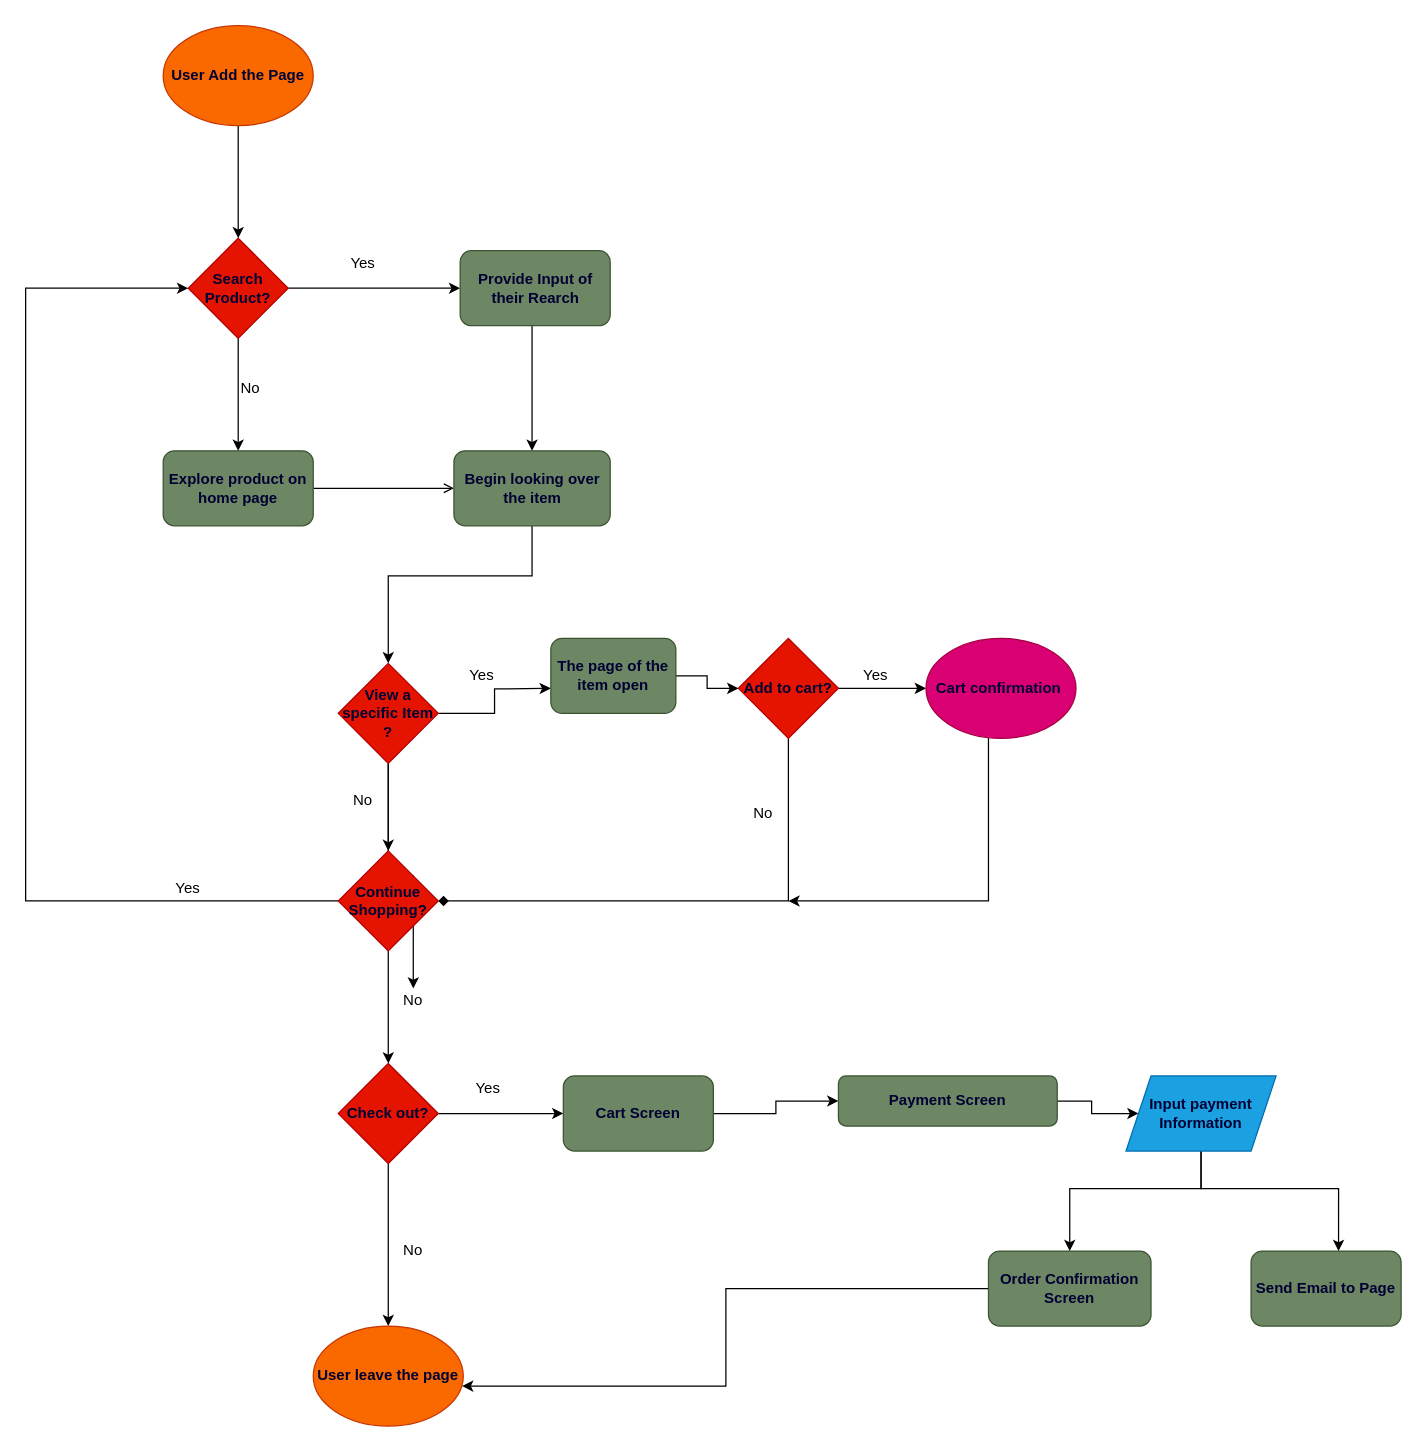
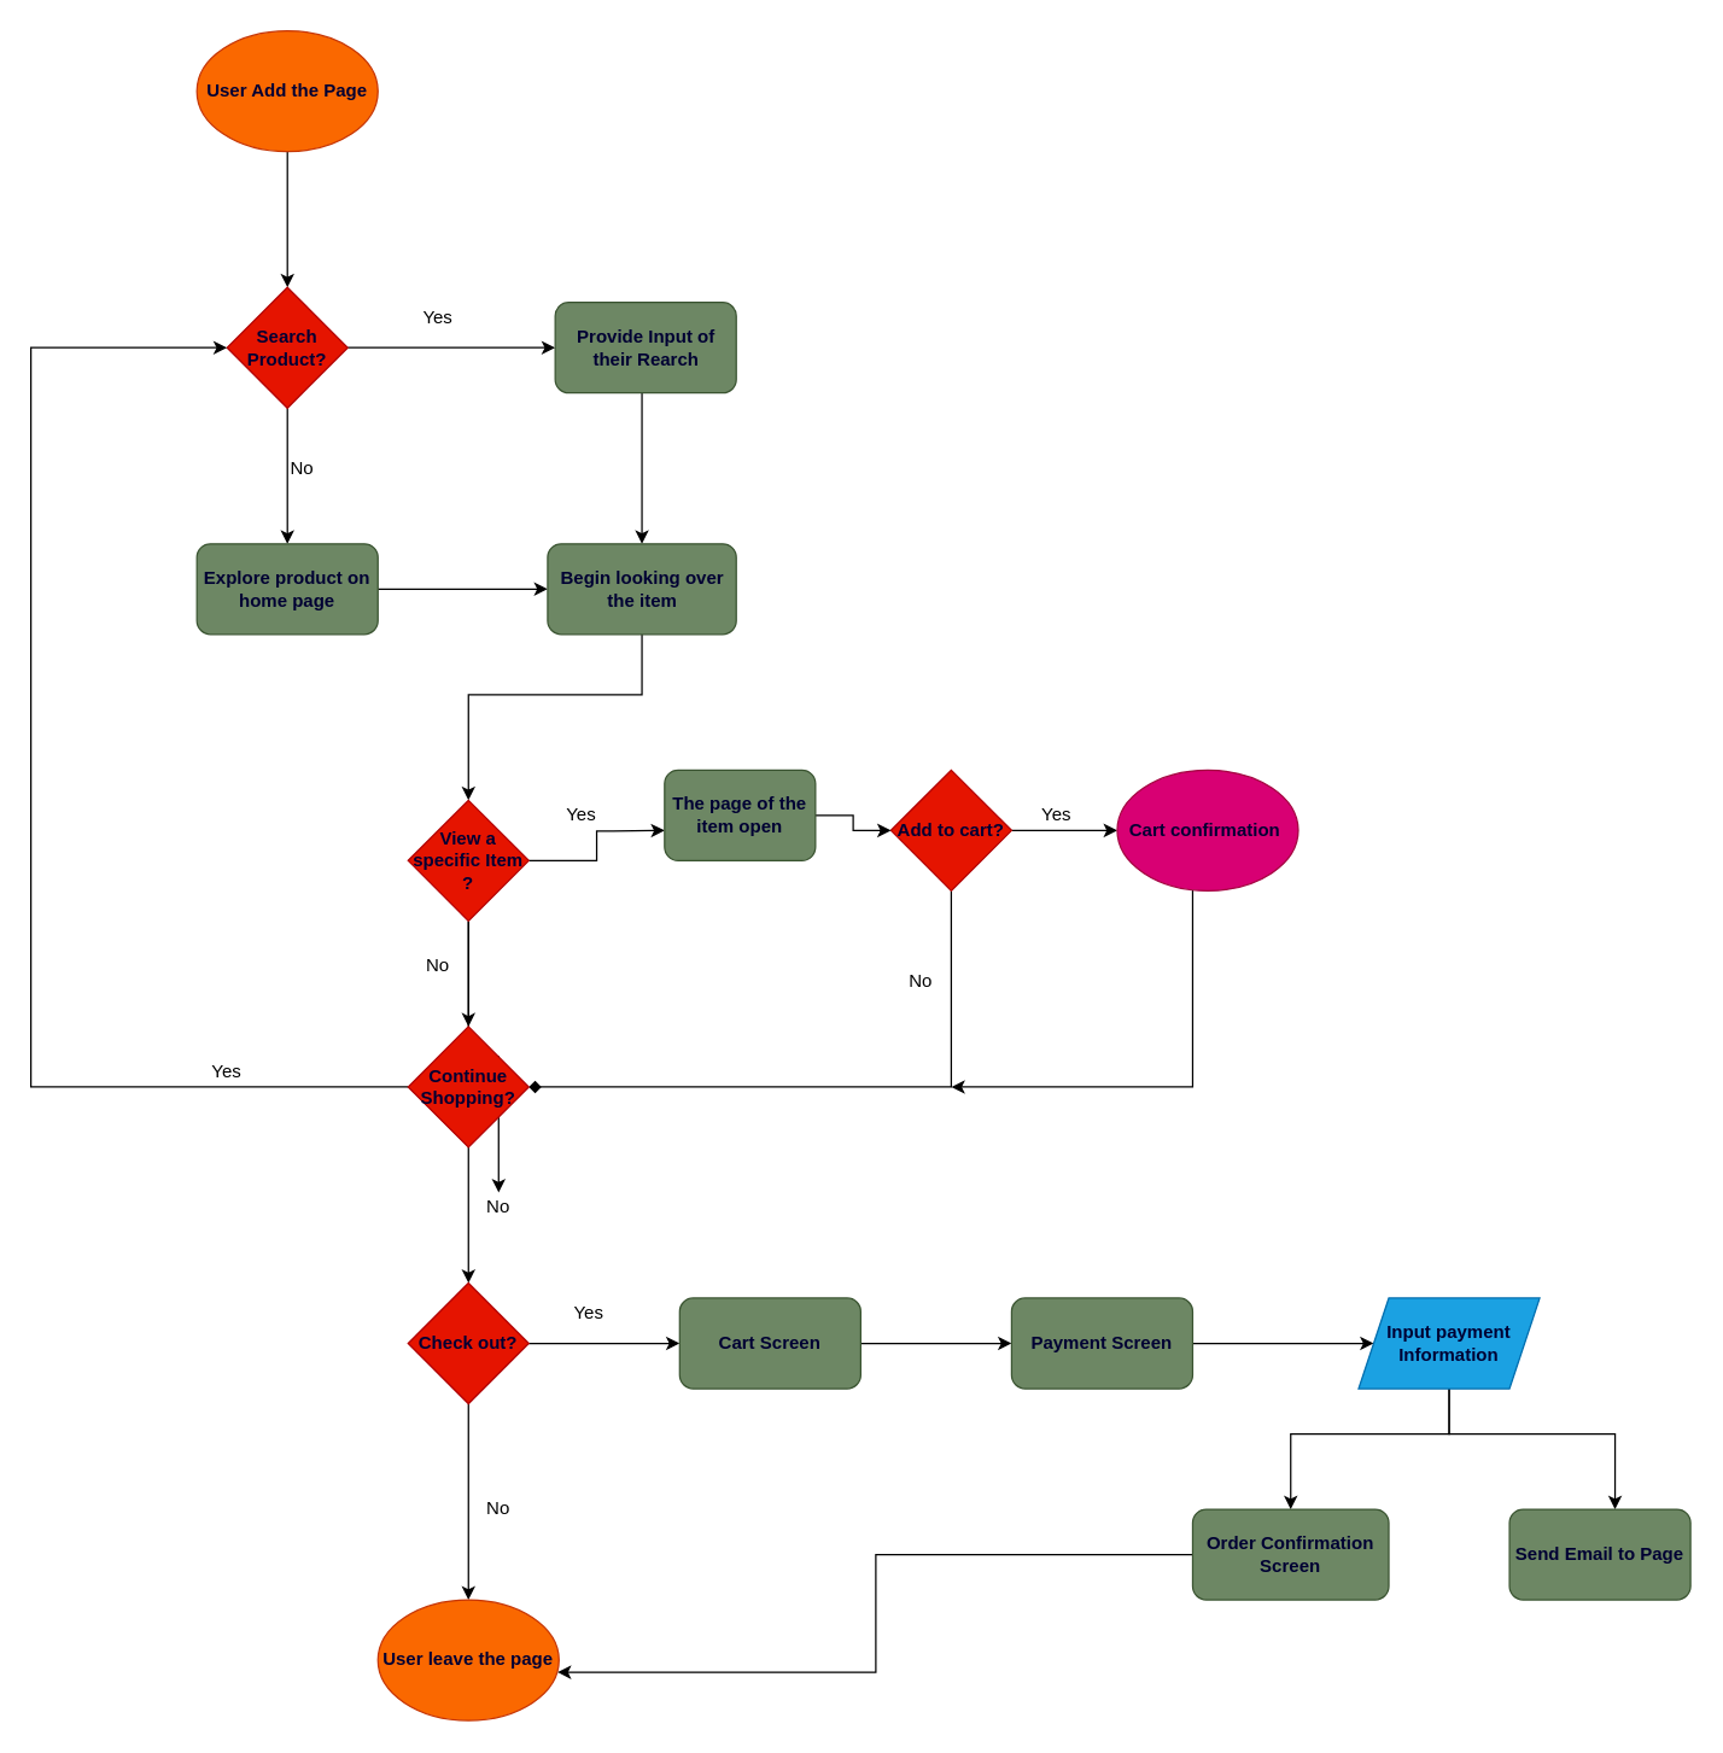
- <mxCell id="10" style="edgeStyle=orthogonalEdgeStyle;rounded=0;orthogonalLoop=1;jettySize=auto;html=1;entryX=0;entryY=0.5;entryDx=0;entryDy=0;endArrow=open;" parent="1" source="11" target="14" edge="1"><mxGeometry relative="1" as="geometry" /></mxCell>
+ <mxCell id="10" style="edgeStyle=orthogonalEdgeStyle;rounded=0;orthogonalLoop=1;jettySize=auto;html=1;entryX=0;entryY=0.5;entryDx=0;entryDy=0;" parent="1" source="11" target="14" edge="1"><mxGeometry relative="1" as="geometry" /></mxCell>
- <mxCell id="44" value="&lt;b&gt;&lt;font color=&quot;#000033&quot;&gt;Payment Screen&lt;/font&gt;&lt;/b&gt;" style="rounded=1;whiteSpace=wrap;html=1;fillColor=#6d8764;strokeColor=#3A5431;fontColor=#ffffff;" parent="1" vertex="1"><mxGeometry x="670" y="860" width="175" height="40" as="geometry" /></mxCell>
+ <mxCell id="44" value="&lt;b&gt;&lt;font color=&quot;#000033&quot;&gt;Payment Screen&lt;/font&gt;&lt;/b&gt;" style="rounded=1;whiteSpace=wrap;html=1;fillColor=#6d8764;strokeColor=#3A5431;fontColor=#ffffff;" parent="1" vertex="1"><mxGeometry x="670" y="860" width="120" height="60" as="geometry" /></mxCell>
